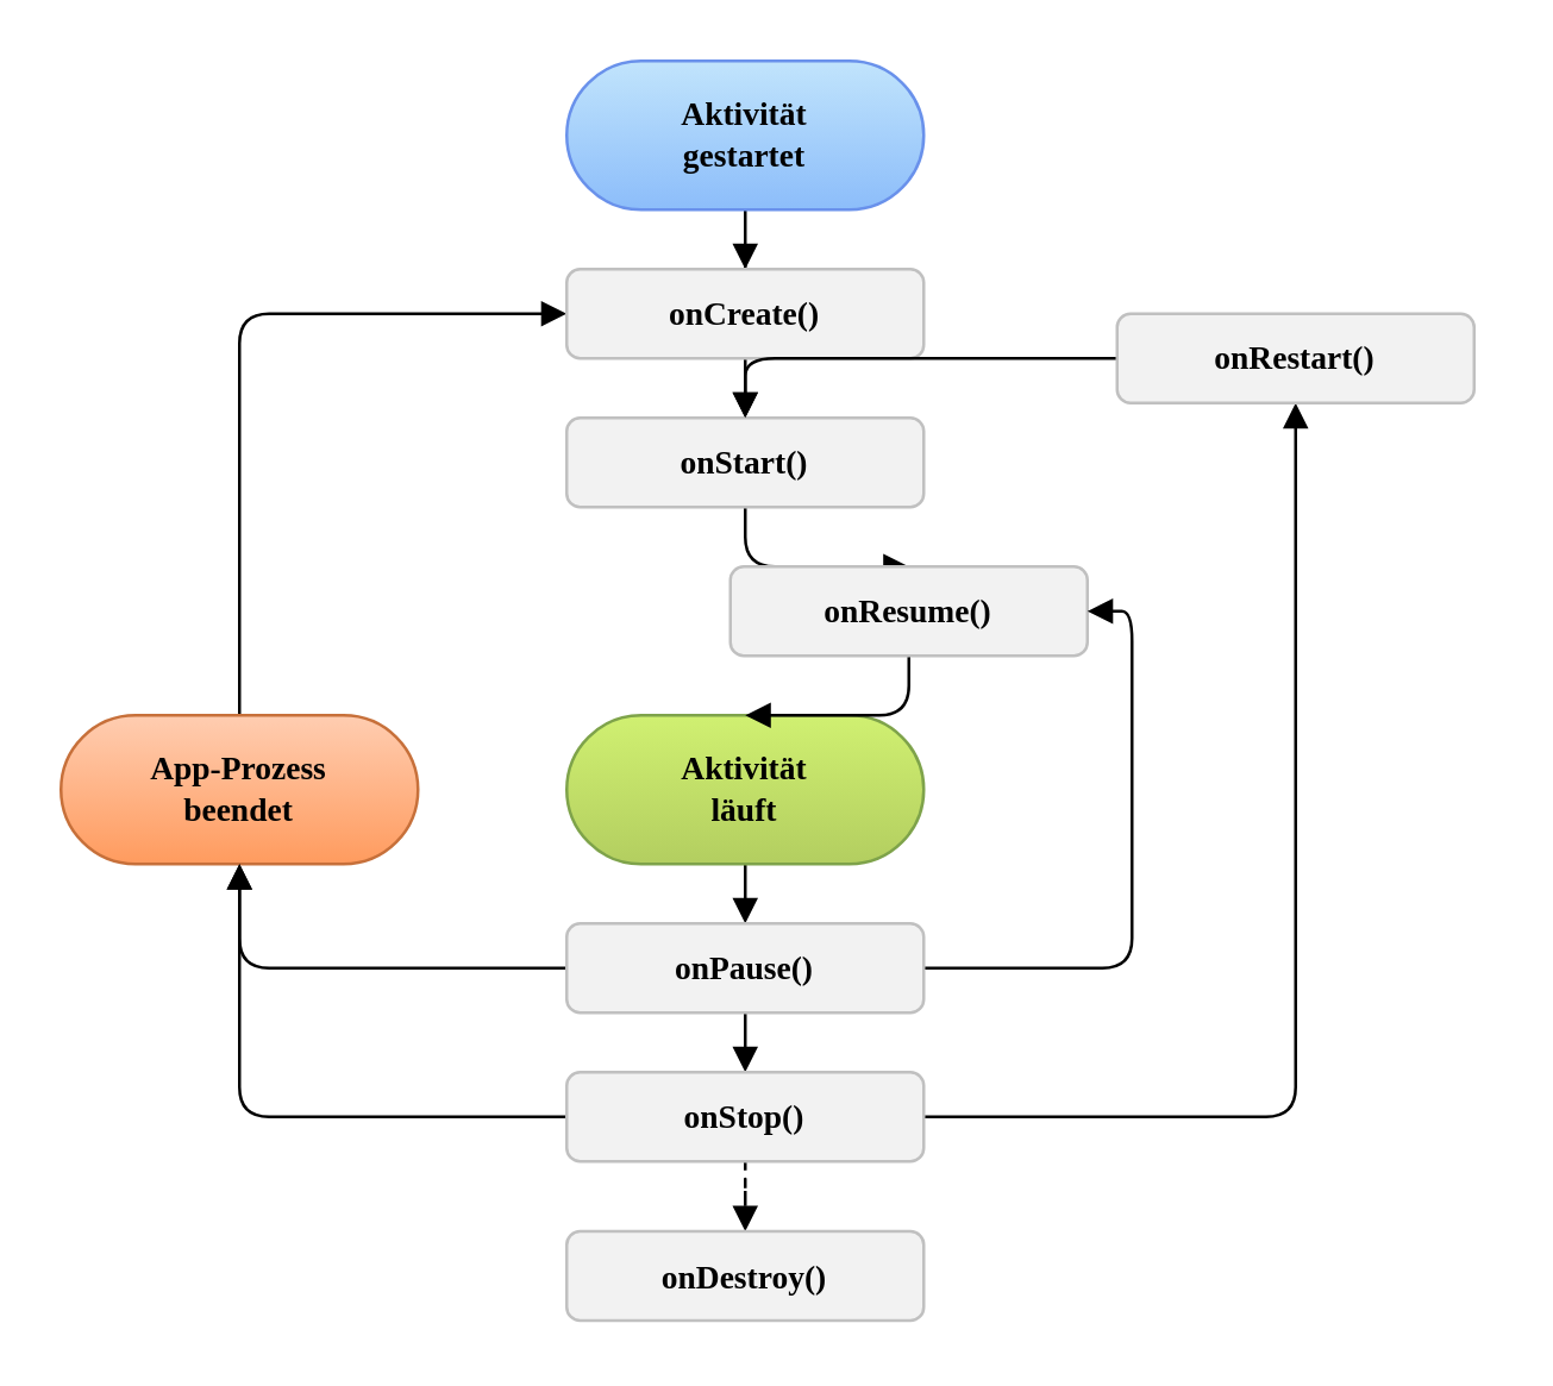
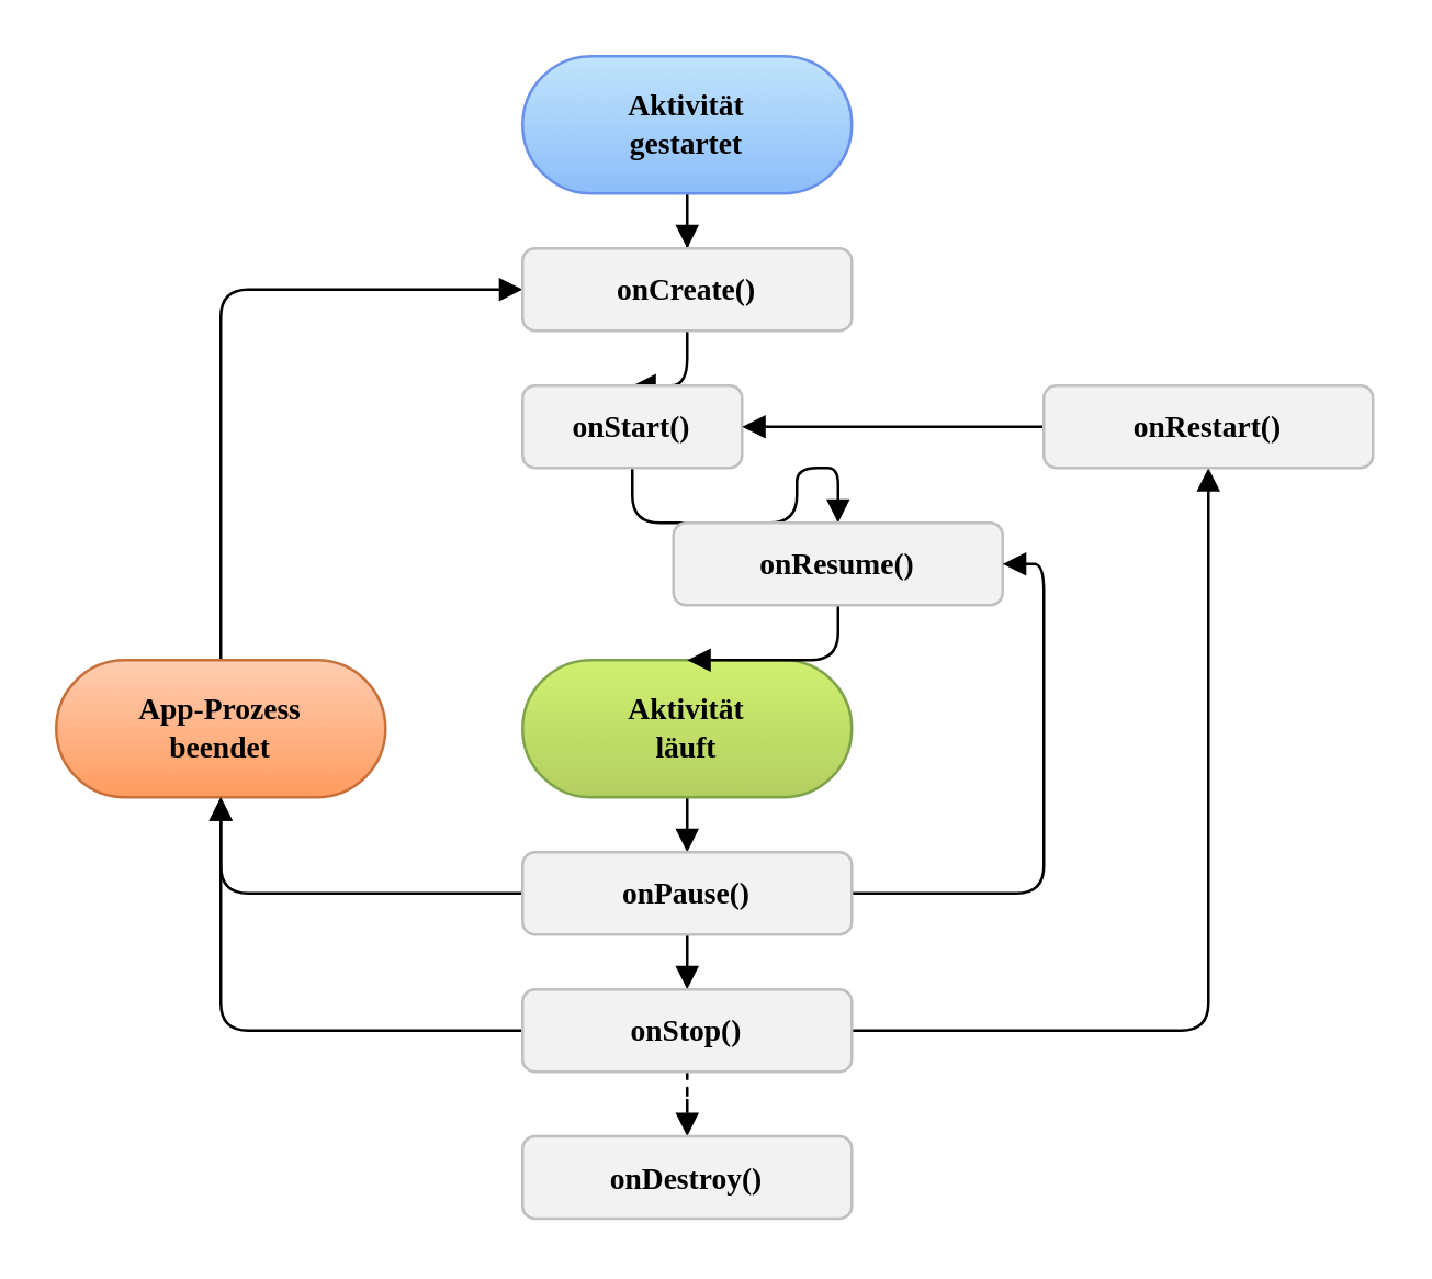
- <mxCell id="24" value="onRestart()" style="rounded=1;whiteSpace=wrap;html=1;fillStyle=auto;strokeColor=#c0c0c0;fillColor=#f2f2f2;gradientColor=none;shadow=0;fontStyle=1;fontSize=11;fontFamily=Verdana;" parent="1" vertex="1"><mxGeometry x="375" y="105" width="120" height="30" as="geometry" /></mxCell>
+ <mxCell id="24" value="onRestart()" style="rounded=1;whiteSpace=wrap;html=1;fillStyle=auto;strokeColor=#c0c0c0;fillColor=#f2f2f2;gradientColor=none;shadow=0;fontStyle=1;fontSize=11;fontFamily=Verdana;" parent="1" vertex="1"><mxGeometry x="380" y="140" width="120" height="30" as="geometry" /></mxCell>
- <mxCell id="11" value="onStart()" style="rounded=1;whiteSpace=wrap;html=1;fillStyle=auto;strokeColor=#c0c0c0;fillColor=#f2f2f2;gradientColor=none;fontStyle=1;fontSize=11;fontFamily=Verdana;" parent="1" vertex="1"><mxGeometry x="190" y="140" width="120" height="30" as="geometry" /></mxCell>
+ <mxCell id="11" value="onStart()" style="rounded=1;whiteSpace=wrap;html=1;fillStyle=auto;strokeColor=#c0c0c0;fillColor=#f2f2f2;gradientColor=none;fontStyle=1;fontSize=11;fontFamily=Verdana;" parent="1" vertex="1"><mxGeometry x="190" y="140" width="80" height="30" as="geometry" /></mxCell>
